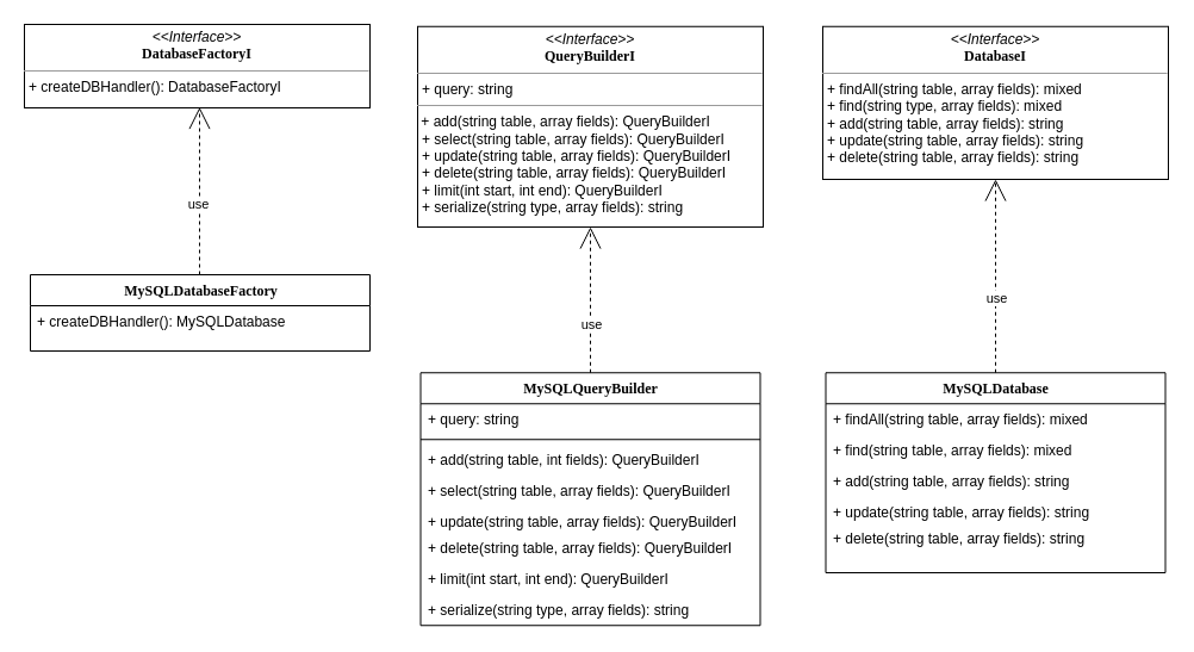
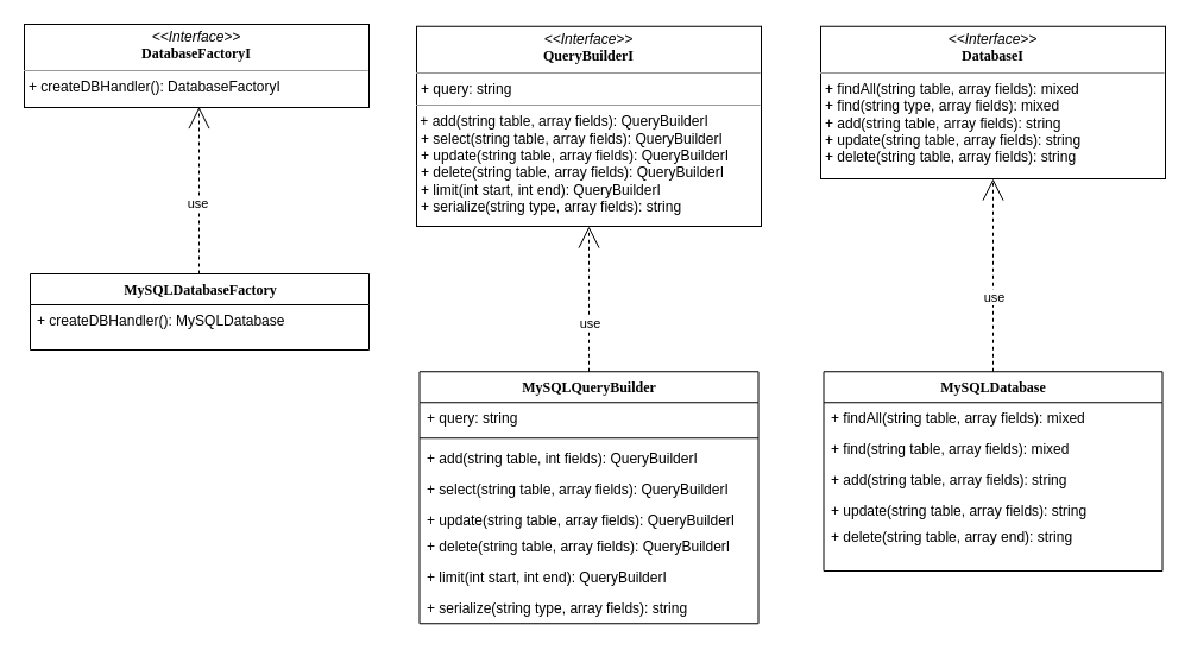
- <mxCell id="26" value="+ delete(&lt;span&gt;string table, array fields&lt;/span&gt;): string" style="text;html=1;strokeColor=none;fillColor=none;align=left;verticalAlign=top;spacingLeft=4;spacingRight=4;whiteSpace=wrap;overflow=hidden;rotatable=0;points=[[0,0.5],[1,0.5]];portConstraint=eastwest;" parent="21" vertex="1"><mxGeometry y="126" width="285" height="26" as="geometry" /></mxCell>
+ <mxCell id="26" value="+ delete(&lt;span&gt;string table, array end&lt;/span&gt;): string" style="text;html=1;strokeColor=none;fillColor=none;align=left;verticalAlign=top;spacingLeft=4;spacingRight=4;whiteSpace=wrap;overflow=hidden;rotatable=0;points=[[0,0.5],[1,0.5]];portConstraint=eastwest;" parent="21" vertex="1"><mxGeometry y="126" width="285" height="26" as="geometry" /></mxCell>
